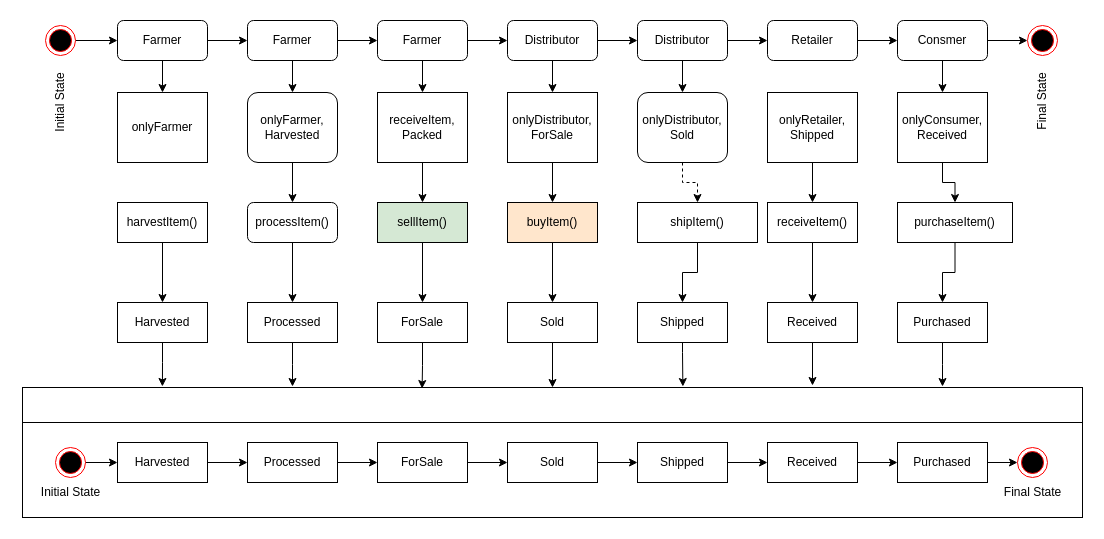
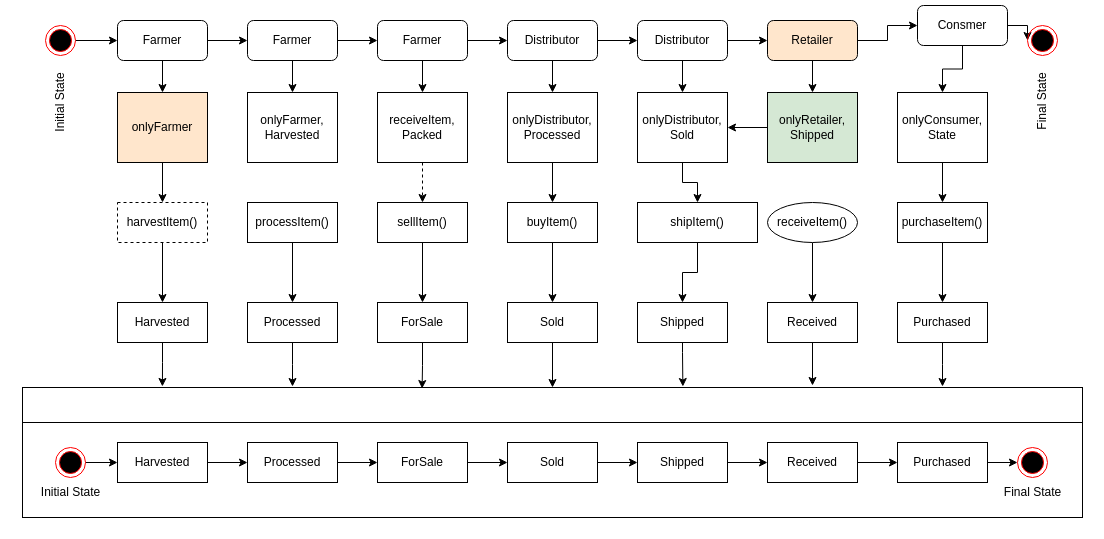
- <mxCell id="53" value="Retailer" style="rounded=1;whiteSpace=wrap;html=1;" vertex="1" parent="1"><mxGeometry x="767" y="20" width="90" height="40" as="geometry" /></mxCell>
+ <mxCell id="53" value="Retailer" style="rounded=1;whiteSpace=wrap;html=1;fillColor=#ffe6cc;" vertex="1" parent="1"><mxGeometry x="767" y="20" width="90" height="40" as="geometry" /></mxCell>
- <mxCell id="62" value="Consmer" style="rounded=1;whiteSpace=wrap;html=1;" vertex="1" parent="1"><mxGeometry x="897" y="20" width="90" height="40" as="geometry" /></mxCell>
+ <mxCell id="62" value="Consmer" style="rounded=1;whiteSpace=wrap;html=1;" vertex="1" parent="1"><mxGeometry x="917" y="5" width="90" height="40" as="geometry" /></mxCell>
+ <mxCell id="51" value="" style="edgeStyle=orthogonalEdgeStyle;rounded=0;orthogonalLoop=1;jettySize=auto;html=1;" edge="1" parent="1" source="53" target="55"><mxGeometry relative="1" as="geometry" /></mxCell>
- <mxCell id="10" value="onlyFarmer" style="rounded=0;whiteSpace=wrap;html=1;" vertex="1" parent="1"><mxGeometry x="117" y="92" width="90" height="70" as="geometry" /></mxCell>
+ <mxCell id="10" value="onlyFarmer" style="rounded=0;whiteSpace=wrap;html=1;fillColor=#ffe6cc;" vertex="1" parent="1"><mxGeometry x="117" y="92" width="90" height="70" as="geometry" /></mxCell>
- <mxCell id="19" value="onlyFarmer,&lt;br&gt;Harvested" style="whiteSpace=wrap;html=1;rounded=1;" vertex="1" parent="1"><mxGeometry x="247" y="92" width="90" height="70" as="geometry" /></mxCell>
+ <mxCell id="19" value="onlyFarmer,&lt;br&gt;Harvested" style="rounded=0;whiteSpace=wrap;html=1;" vertex="1" parent="1"><mxGeometry x="247" y="92" width="90" height="70" as="geometry" /></mxCell>
- <mxCell id="37" value="onlyDistributor,&lt;br&gt;ForSale" style="rounded=0;whiteSpace=wrap;html=1;" vertex="1" parent="1"><mxGeometry x="507" y="92" width="90" height="70" as="geometry" /></mxCell>
+ <mxCell id="37" value="onlyDistributor,&lt;br&gt;Processed" style="rounded=0;whiteSpace=wrap;html=1;" vertex="1" parent="1"><mxGeometry x="507" y="92" width="90" height="70" as="geometry" /></mxCell>
- <mxCell id="46" value="onlyDistributor,&lt;br&gt;Sold" style="whiteSpace=wrap;html=1;rounded=1;" vertex="1" parent="1"><mxGeometry x="637" y="92" width="90" height="70" as="geometry" /></mxCell>
+ <mxCell id="46" value="onlyDistributor,&lt;br&gt;Sold" style="rounded=0;whiteSpace=wrap;html=1;" vertex="1" parent="1"><mxGeometry x="637" y="92" width="90" height="70" as="geometry" /></mxCell>
- <mxCell id="55" value="onlyRetailer,&lt;br&gt;Shipped" style="rounded=0;whiteSpace=wrap;html=1;" vertex="1" parent="1"><mxGeometry x="767" y="92" width="90" height="70" as="geometry" /></mxCell>
+ <mxCell id="55" value="onlyRetailer,&lt;br&gt;Shipped" style="rounded=0;whiteSpace=wrap;html=1;fillColor=#d5e8d4;" vertex="1" parent="1"><mxGeometry x="767" y="92" width="90" height="70" as="geometry" /></mxCell>
- <mxCell id="64" value="onlyConsumer,&lt;br&gt;Received" style="rounded=0;whiteSpace=wrap;html=1;" vertex="1" parent="1"><mxGeometry x="897" y="92" width="90" height="70" as="geometry" /></mxCell>
+ <mxCell id="64" value="onlyConsumer,&lt;br&gt;State" style="rounded=0;whiteSpace=wrap;html=1;" vertex="1" parent="1"><mxGeometry x="897" y="92" width="90" height="70" as="geometry" /></mxCell>
+ <mxCell id="9" value="" style="edgeStyle=orthogonalEdgeStyle;rounded=0;orthogonalLoop=1;jettySize=auto;html=1;" edge="1" parent="1" source="10" target="12"><mxGeometry relative="1" as="geometry" /></mxCell>
- <mxCell id="18" value="" style="edgeStyle=orthogonalEdgeStyle;rounded=0;orthogonalLoop=1;jettySize=auto;html=1;" edge="1" parent="1" source="19" target="21"><mxGeometry relative="1" as="geometry" /></mxCell>
- <mxCell id="27" value="" style="edgeStyle=orthogonalEdgeStyle;rounded=0;orthogonalLoop=1;jettySize=auto;html=1;" edge="1" parent="1" source="28" target="30"><mxGeometry relative="1" as="geometry" /></mxCell>
+ <mxCell id="27" value="" style="edgeStyle=orthogonalEdgeStyle;rounded=0;orthogonalLoop=1;jettySize=auto;html=1;dashed=1;" edge="1" parent="1" source="28" target="30"><mxGeometry relative="1" as="geometry" /></mxCell>
- <mxCell id="54" value="" style="edgeStyle=orthogonalEdgeStyle;rounded=0;orthogonalLoop=1;jettySize=auto;html=1;" edge="1" parent="1" source="55" target="57"><mxGeometry relative="1" as="geometry" /></mxCell>
+ <mxCell id="54" value="" style="edgeStyle=orthogonalEdgeStyle;rounded=0;orthogonalLoop=1;jettySize=auto;html=1;" edge="1" parent="1" source="55" target="46"><mxGeometry relative="1" as="geometry" /></mxCell>
- <mxCell id="45" value="" style="edgeStyle=orthogonalEdgeStyle;rounded=0;orthogonalLoop=1;jettySize=auto;html=1;dashed=1;" edge="1" parent="1" source="46" target="48"><mxGeometry relative="1" as="geometry" /></mxCell>
+ <mxCell id="45" value="" style="edgeStyle=orthogonalEdgeStyle;rounded=0;orthogonalLoop=1;jettySize=auto;html=1;" edge="1" parent="1" source="46" target="48"><mxGeometry relative="1" as="geometry" /></mxCell>
- <mxCell id="12" value="harvestItem()" style="rounded=0;whiteSpace=wrap;html=1;glass=0;" vertex="1" parent="1"><mxGeometry x="117" y="202" width="90" height="40" as="geometry" /></mxCell>
+ <mxCell id="12" value="harvestItem()" style="rounded=0;whiteSpace=wrap;html=1;glass=0;dashed=1;" vertex="1" parent="1"><mxGeometry x="117" y="202" width="90" height="40" as="geometry" /></mxCell>
- <mxCell id="21" value="processItem()" style="whiteSpace=wrap;html=1;glass=0;rounded=1;" vertex="1" parent="1"><mxGeometry x="247" y="202" width="90" height="40" as="geometry" /></mxCell>
+ <mxCell id="21" value="processItem()" style="rounded=0;whiteSpace=wrap;html=1;glass=0;" vertex="1" parent="1"><mxGeometry x="247" y="202" width="90" height="40" as="geometry" /></mxCell>
- <mxCell id="30" value="sellItem()" style="rounded=0;whiteSpace=wrap;html=1;glass=0;fillColor=#d5e8d4;" vertex="1" parent="1"><mxGeometry x="377" y="202" width="90" height="40" as="geometry" /></mxCell>
+ <mxCell id="30" value="sellItem()" style="rounded=0;whiteSpace=wrap;html=1;glass=0;" vertex="1" parent="1"><mxGeometry x="377" y="202" width="90" height="40" as="geometry" /></mxCell>
- <mxCell id="39" value="buyItem()" style="rounded=0;whiteSpace=wrap;html=1;glass=0;fillColor=#ffe6cc;" vertex="1" parent="1"><mxGeometry x="507" y="202" width="90" height="40" as="geometry" /></mxCell>
+ <mxCell id="39" value="buyItem()" style="rounded=0;whiteSpace=wrap;html=1;glass=0;" vertex="1" parent="1"><mxGeometry x="507" y="202" width="90" height="40" as="geometry" /></mxCell>
- <mxCell id="57" value="receiveItem()" style="rounded=0;whiteSpace=wrap;html=1;glass=0;" vertex="1" parent="1"><mxGeometry x="767" y="202" width="90" height="40" as="geometry" /></mxCell>
+ <mxCell id="57" value="receiveItem()" style="ellipse;whiteSpace=wrap;html=1;glass=0;" vertex="1" parent="1"><mxGeometry x="767" y="202" width="90" height="40" as="geometry" /></mxCell>
- <mxCell id="66" value="purchaseItem()" style="rounded=0;whiteSpace=wrap;html=1;glass=0;" vertex="1" parent="1"><mxGeometry x="897" y="202" width="115" height="40" as="geometry" /></mxCell>
+ <mxCell id="66" value="purchaseItem()" style="rounded=0;whiteSpace=wrap;html=1;glass=0;" vertex="1" parent="1"><mxGeometry x="897" y="202" width="90" height="40" as="geometry" /></mxCell>
